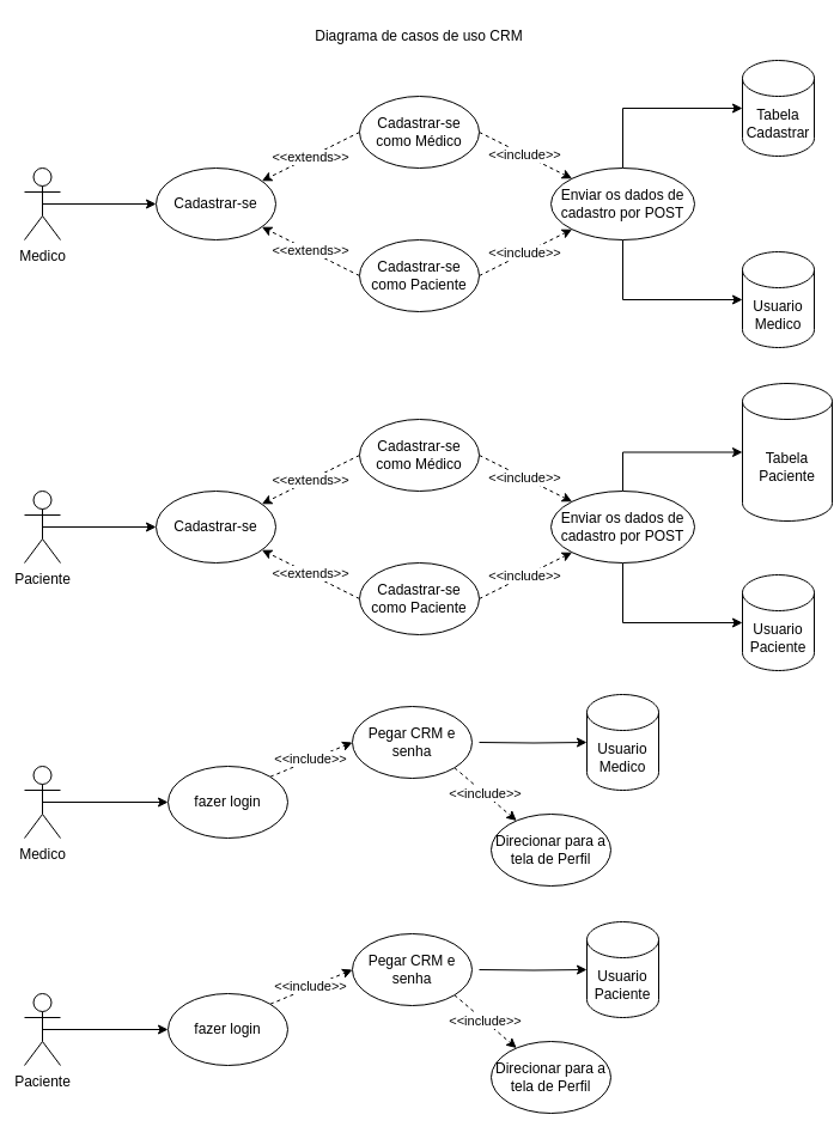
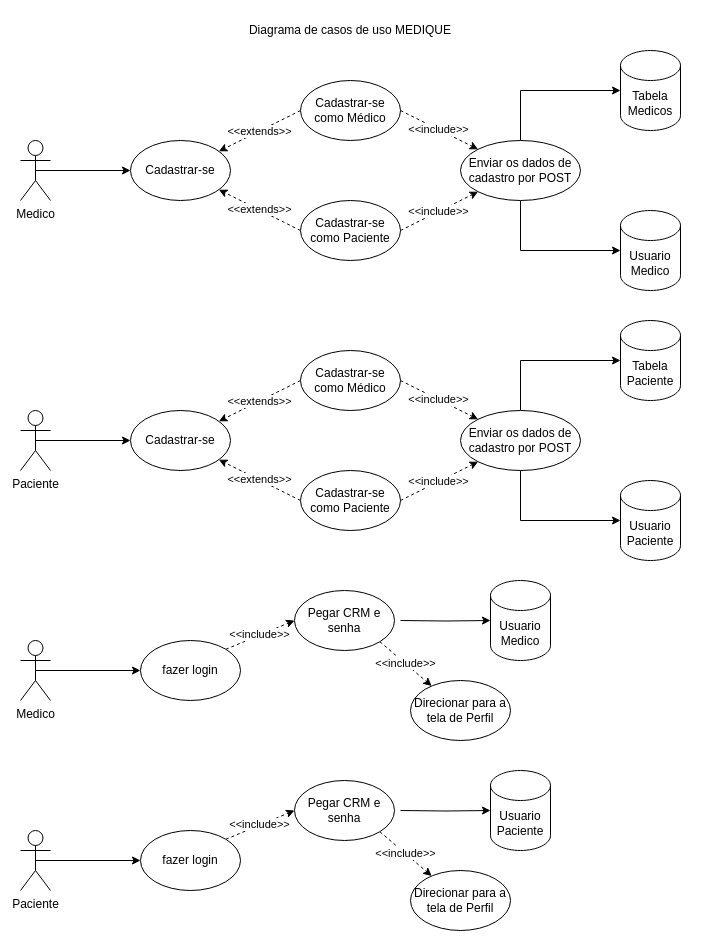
- <mxCell id="2" value="Diagrama de casos de uso CRM" style="text;html=1;strokeColor=none;fillColor=none;align=center;verticalAlign=middle;whiteSpace=wrap;rounded=0;" vertex="1" parent="1"><mxGeometry x="240" y="20" width="220" height="20" as="geometry" /></mxCell>
+ <mxCell id="2" value="Diagrama de casos de uso MEDIQUE" style="text;html=1;strokeColor=none;fillColor=none;align=center;verticalAlign=middle;whiteSpace=wrap;rounded=0;" vertex="1" parent="1"><mxGeometry x="240" y="20" width="220" height="20" as="geometry" /></mxCell>
- <mxCell id="5" value="Tabela&lt;br&gt;Cadastrar" style="shape=cylinder3;whiteSpace=wrap;html=1;boundedLbl=1;backgroundOutline=1;size=15;" vertex="1" parent="1"><mxGeometry x="620" y="50" width="60" height="80" as="geometry" /></mxCell>
+ <mxCell id="5" value="Tabela&lt;br&gt;Medicos" style="shape=cylinder3;whiteSpace=wrap;html=1;boundedLbl=1;backgroundOutline=1;size=15;" vertex="1" parent="1"><mxGeometry x="620" y="50" width="60" height="80" as="geometry" /></mxCell>
- <mxCell id="19" value="Tabela&lt;br&gt;Paciente" style="shape=cylinder3;whiteSpace=wrap;html=1;boundedLbl=1;backgroundOutline=1;size=15;" vertex="1" parent="1"><mxGeometry x="620" y="320" width="75" height="115" as="geometry" /></mxCell>
+ <mxCell id="19" value="Tabela&lt;br&gt;Paciente" style="shape=cylinder3;whiteSpace=wrap;html=1;boundedLbl=1;backgroundOutline=1;size=15;" vertex="1" parent="1"><mxGeometry x="620" y="320" width="60" height="80" as="geometry" /></mxCell>
